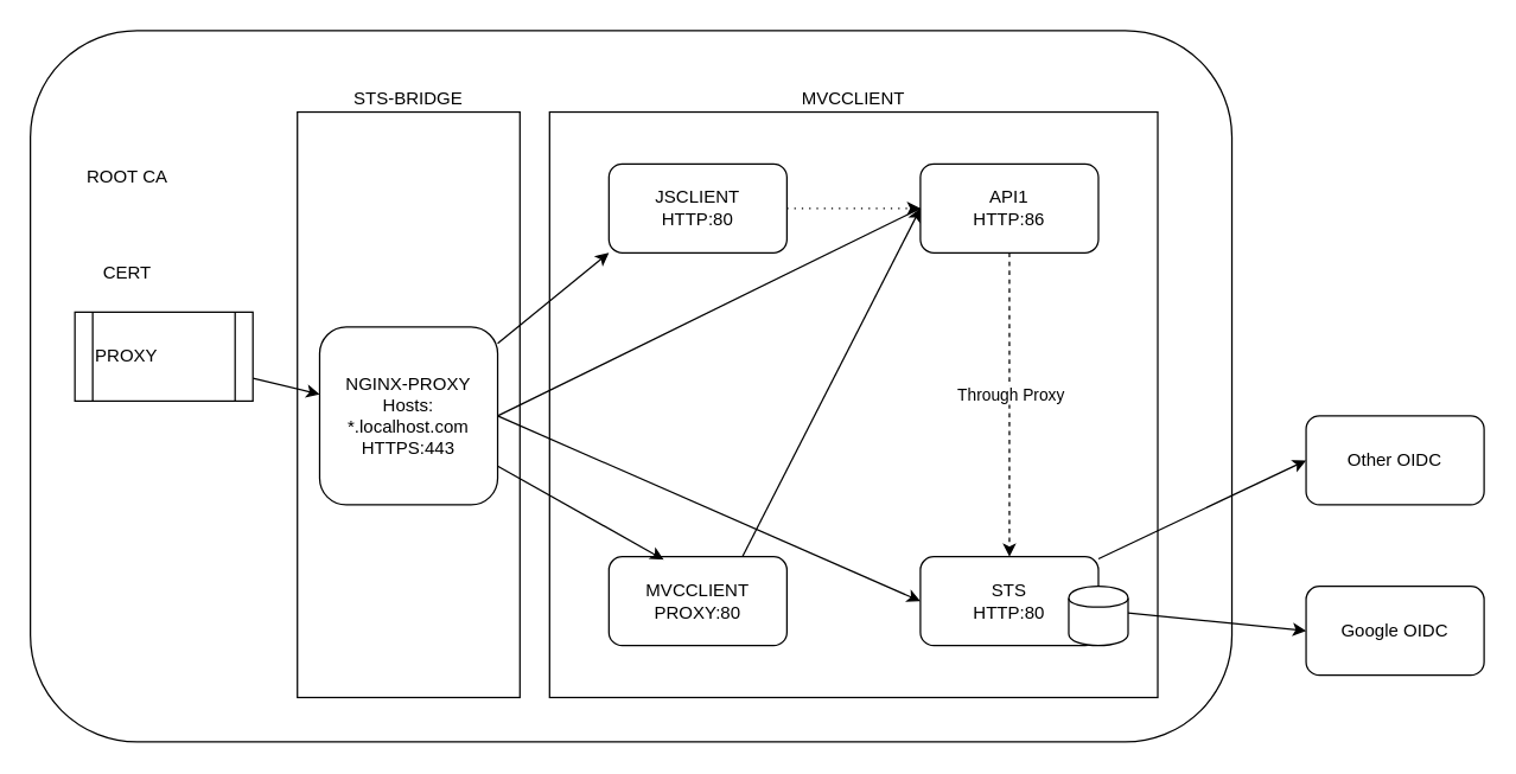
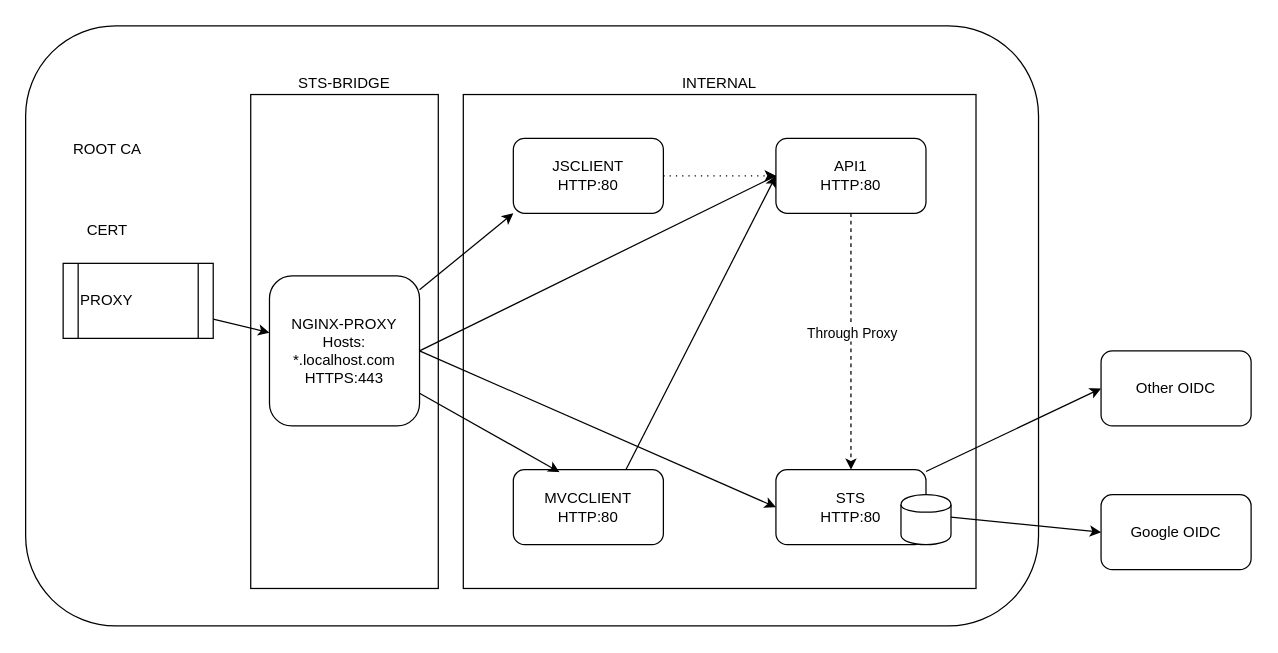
- <mxCell id="3" value="MVCCLIENT" style="rounded=0;whiteSpace=wrap;html=1;labelPosition=center;verticalLabelPosition=top;align=center;verticalAlign=bottom;" vertex="1" parent="1"><mxGeometry x="370" y="75" width="410" height="395" as="geometry" /></mxCell>
+ <mxCell id="3" value="INTERNAL" style="rounded=0;whiteSpace=wrap;html=1;labelPosition=center;verticalLabelPosition=top;align=center;verticalAlign=bottom;" vertex="1" parent="1"><mxGeometry x="370" y="75" width="410" height="395" as="geometry" /></mxCell>
- <mxCell id="7" value="API1&lt;br&gt;HTTP:86" style="rounded=1;whiteSpace=wrap;html=1;" vertex="1" parent="1"><mxGeometry x="620" y="110" width="120" height="60" as="geometry" /></mxCell>
+ <mxCell id="7" value="API1&lt;br&gt;HTTP:80" style="rounded=1;whiteSpace=wrap;html=1;" vertex="1" parent="1"><mxGeometry x="620" y="110" width="120" height="60" as="geometry" /></mxCell>
- <mxCell id="13" value="MVCCLIENT&lt;br&gt;PROXY:80" style="rounded=1;whiteSpace=wrap;html=1;" vertex="1" parent="1"><mxGeometry x="410" y="375" width="120" height="60" as="geometry" /></mxCell>
+ <mxCell id="13" value="MVCCLIENT&lt;br&gt;HTTP:80" style="rounded=1;whiteSpace=wrap;html=1;" vertex="1" parent="1"><mxGeometry x="410" y="375" width="120" height="60" as="geometry" /></mxCell>
